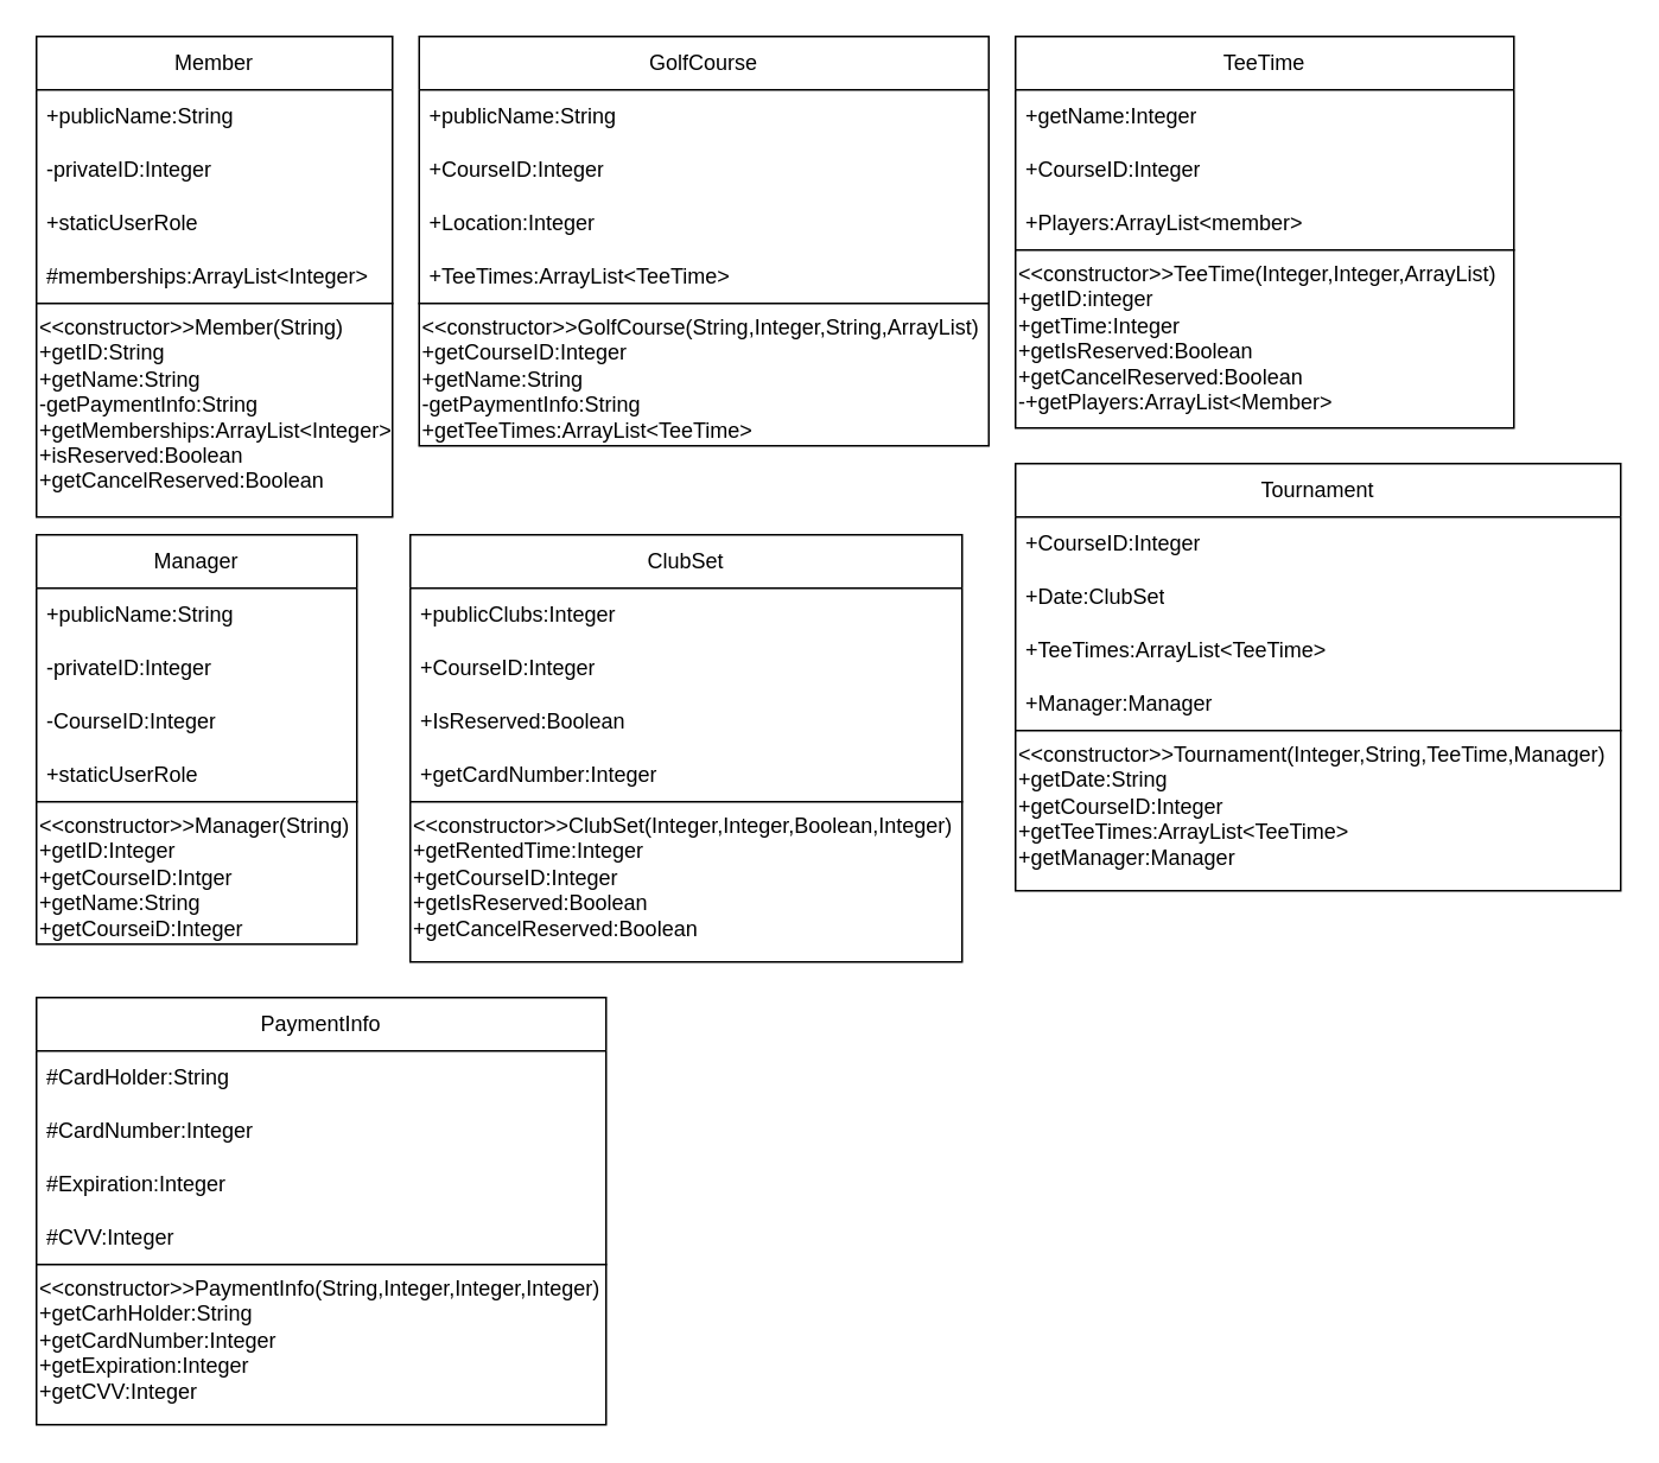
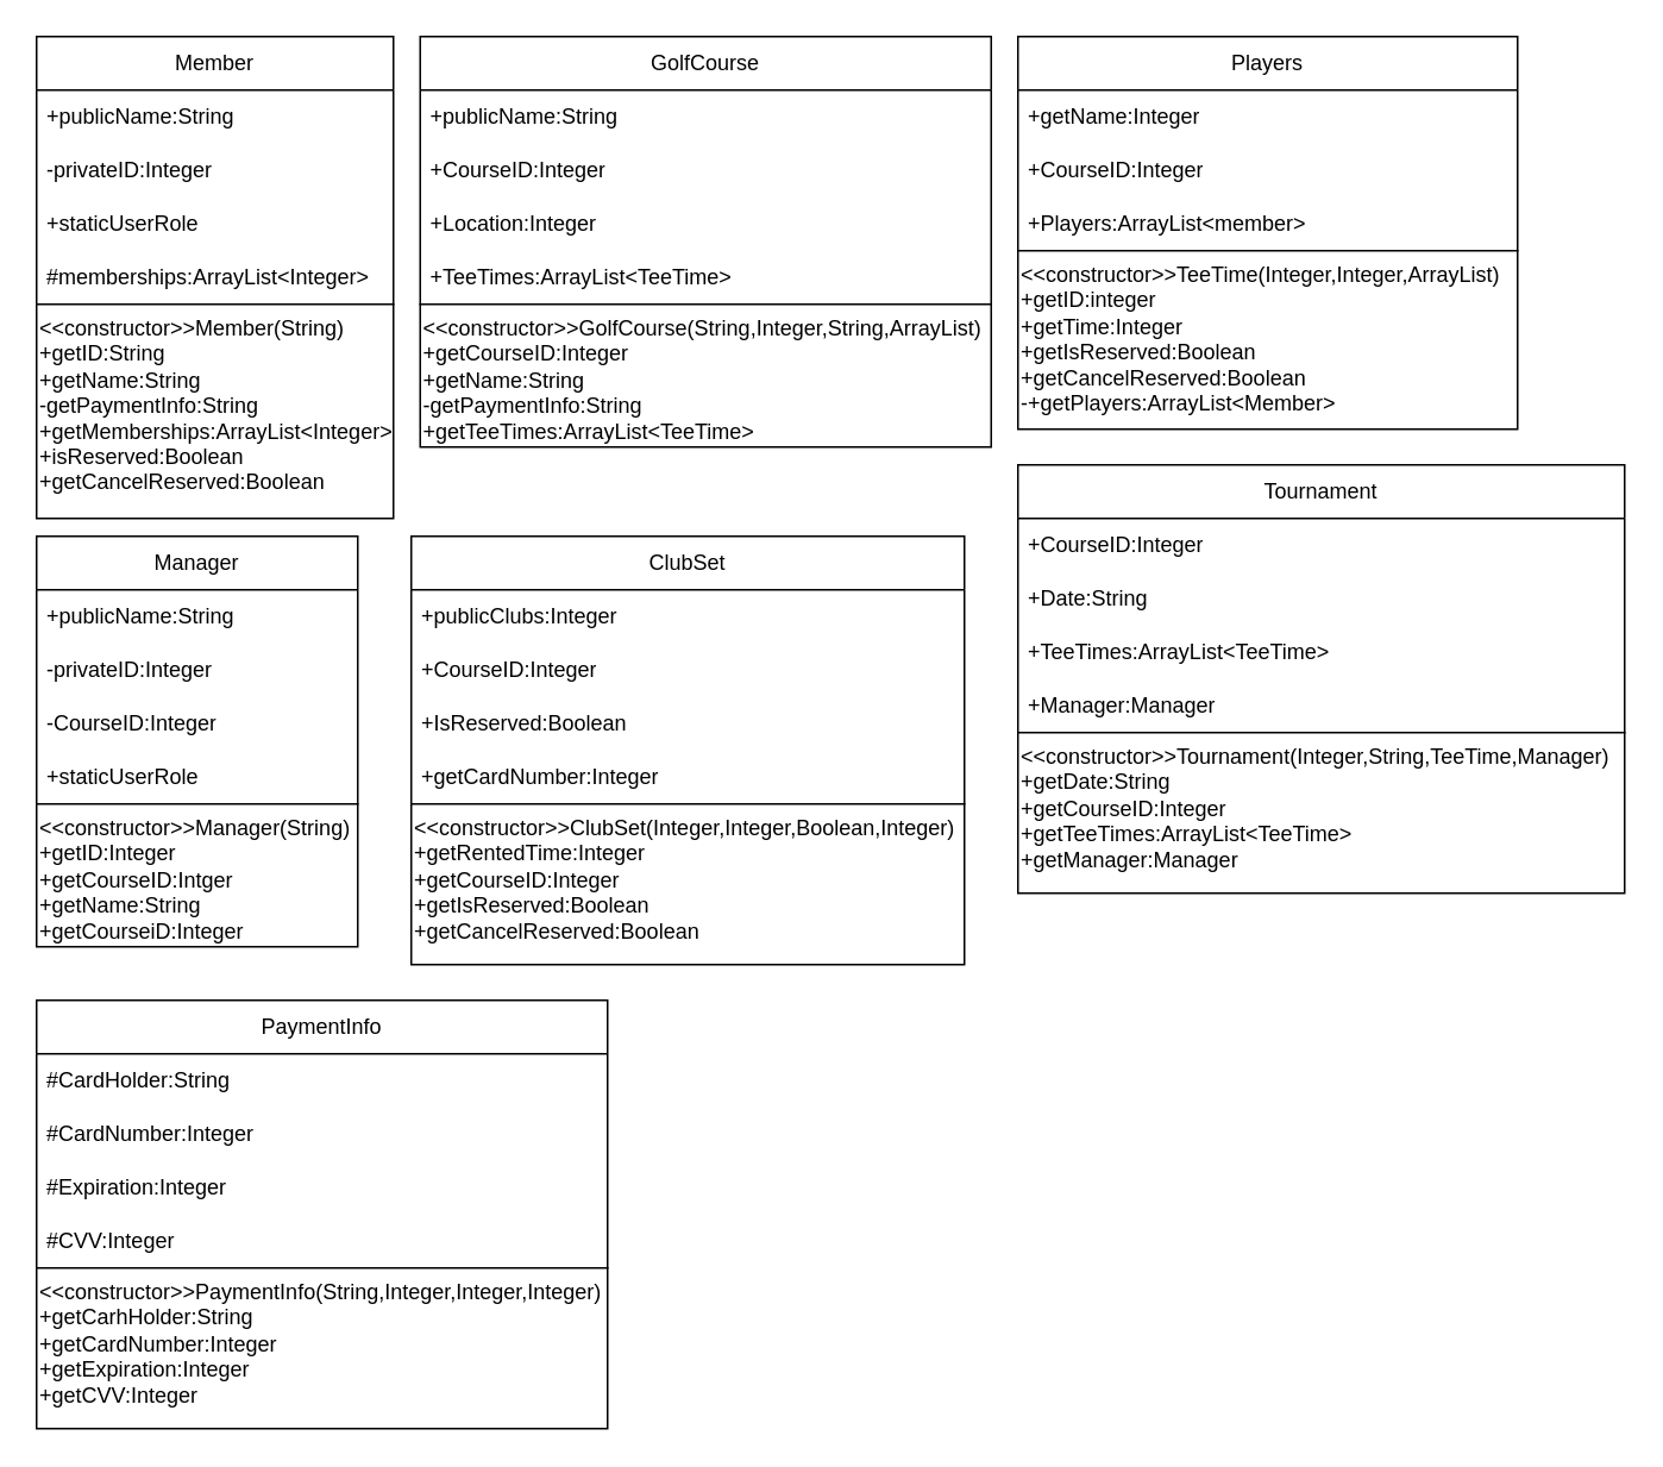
- <mxCell id="20" value="TeeTime" style="swimlane;fontStyle=0;childLayout=stackLayout;horizontal=1;startSize=30;horizontalStack=0;resizeParent=1;resizeParentMax=0;resizeLast=0;collapsible=1;marginBottom=0;whiteSpace=wrap;html=1;" parent="1" vertex="1"><mxGeometry x="570" y="20" width="280" height="120" as="geometry" /></mxCell>
+ <mxCell id="20" value="Players" style="swimlane;fontStyle=0;childLayout=stackLayout;horizontal=1;startSize=30;horizontalStack=0;resizeParent=1;resizeParentMax=0;resizeLast=0;collapsible=1;marginBottom=0;whiteSpace=wrap;html=1;" parent="1" vertex="1"><mxGeometry x="570" y="20" width="280" height="120" as="geometry" /></mxCell>
- <mxCell id="33" value="+Date:ClubSet" style="text;strokeColor=none;fillColor=none;align=left;verticalAlign=middle;spacingLeft=4;spacingRight=4;overflow=hidden;points=[[0,0.5],[1,0.5]];portConstraint=eastwest;rotatable=0;whiteSpace=wrap;html=1;" parent="31" vertex="1"><mxGeometry y="60" width="340" height="30" as="geometry" /></mxCell>
+ <mxCell id="33" value="+Date:String" style="text;strokeColor=none;fillColor=none;align=left;verticalAlign=middle;spacingLeft=4;spacingRight=4;overflow=hidden;points=[[0,0.5],[1,0.5]];portConstraint=eastwest;rotatable=0;whiteSpace=wrap;html=1;" parent="31" vertex="1"><mxGeometry y="60" width="340" height="30" as="geometry" /></mxCell>
